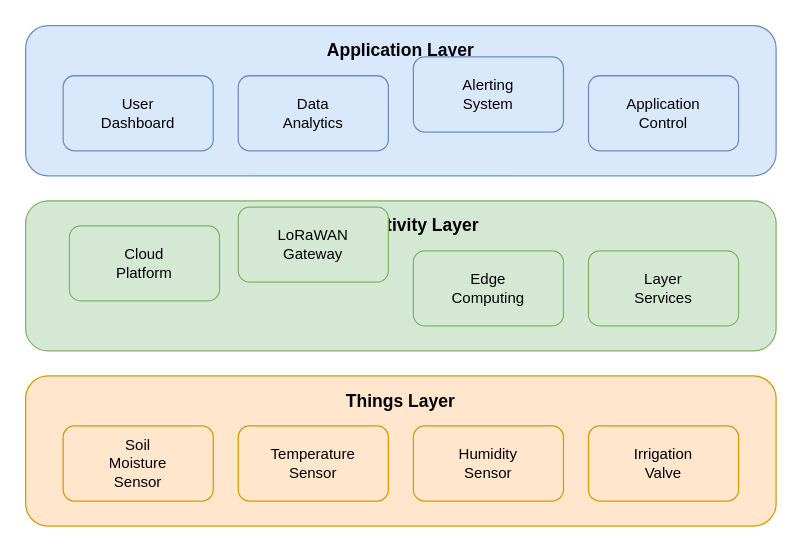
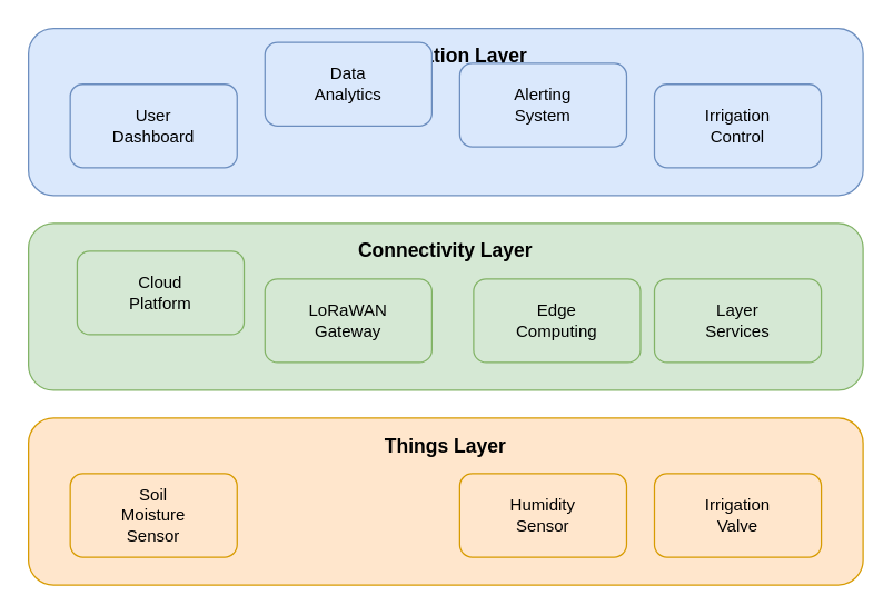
- <mxCell id="6" value="Data&lt;br&gt;Analytics" style="rounded=1;whiteSpace=wrap;html=1;fillColor=#dae8fc;strokeColor=#6c8ebf;" vertex="1" parent="1"><mxGeometry x="190" y="60" width="120" height="60" as="geometry" /></mxCell>
+ <mxCell id="6" value="Data&lt;br&gt;Analytics" style="rounded=1;whiteSpace=wrap;html=1;fillColor=#dae8fc;strokeColor=#6c8ebf;" vertex="1" parent="1"><mxGeometry x="190" y="30" width="120" height="60" as="geometry" /></mxCell>
- <mxCell id="8" value="Application&lt;br&gt;Control" style="rounded=1;whiteSpace=wrap;html=1;fillColor=#dae8fc;strokeColor=#6c8ebf;" vertex="1" parent="1"><mxGeometry x="470" y="60" width="120" height="60" as="geometry" /></mxCell>
+ <mxCell id="8" value="Irrigation&lt;br&gt;Control" style="rounded=1;whiteSpace=wrap;html=1;fillColor=#dae8fc;strokeColor=#6c8ebf;" vertex="1" parent="1"><mxGeometry x="470" y="60" width="120" height="60" as="geometry" /></mxCell>
- <mxCell id="10" value="LoRaWAN&lt;br&gt;Gateway" style="rounded=1;whiteSpace=wrap;html=1;fillColor=#d5e8d4;strokeColor=#82b366;" vertex="1" parent="1"><mxGeometry x="190" y="165" width="120" height="60" as="geometry" /></mxCell>
+ <mxCell id="10" value="LoRaWAN&lt;br&gt;Gateway" style="rounded=1;whiteSpace=wrap;html=1;fillColor=#d5e8d4;strokeColor=#82b366;" vertex="1" parent="1"><mxGeometry x="190" y="200" width="120" height="60" as="geometry" /></mxCell>
- <mxCell id="11" value="Edge&lt;br&gt;Computing" style="rounded=1;whiteSpace=wrap;html=1;fillColor=#d5e8d4;strokeColor=#82b366;" vertex="1" parent="1"><mxGeometry x="330" y="200" width="120" height="60" as="geometry" /></mxCell>
+ <mxCell id="11" value="Edge&lt;br&gt;Computing" style="rounded=1;whiteSpace=wrap;html=1;fillColor=#d5e8d4;strokeColor=#82b366;" vertex="1" parent="1"><mxGeometry x="340" y="200" width="120" height="60" as="geometry" /></mxCell>
- <mxCell id="14" value="Temperature&lt;br&gt;Sensor" style="rounded=1;whiteSpace=wrap;html=1;fillColor=#ffe6cc;strokeColor=#d79b00;" vertex="1" parent="1"><mxGeometry x="190" y="340" width="120" height="60" as="geometry" /></mxCell>
